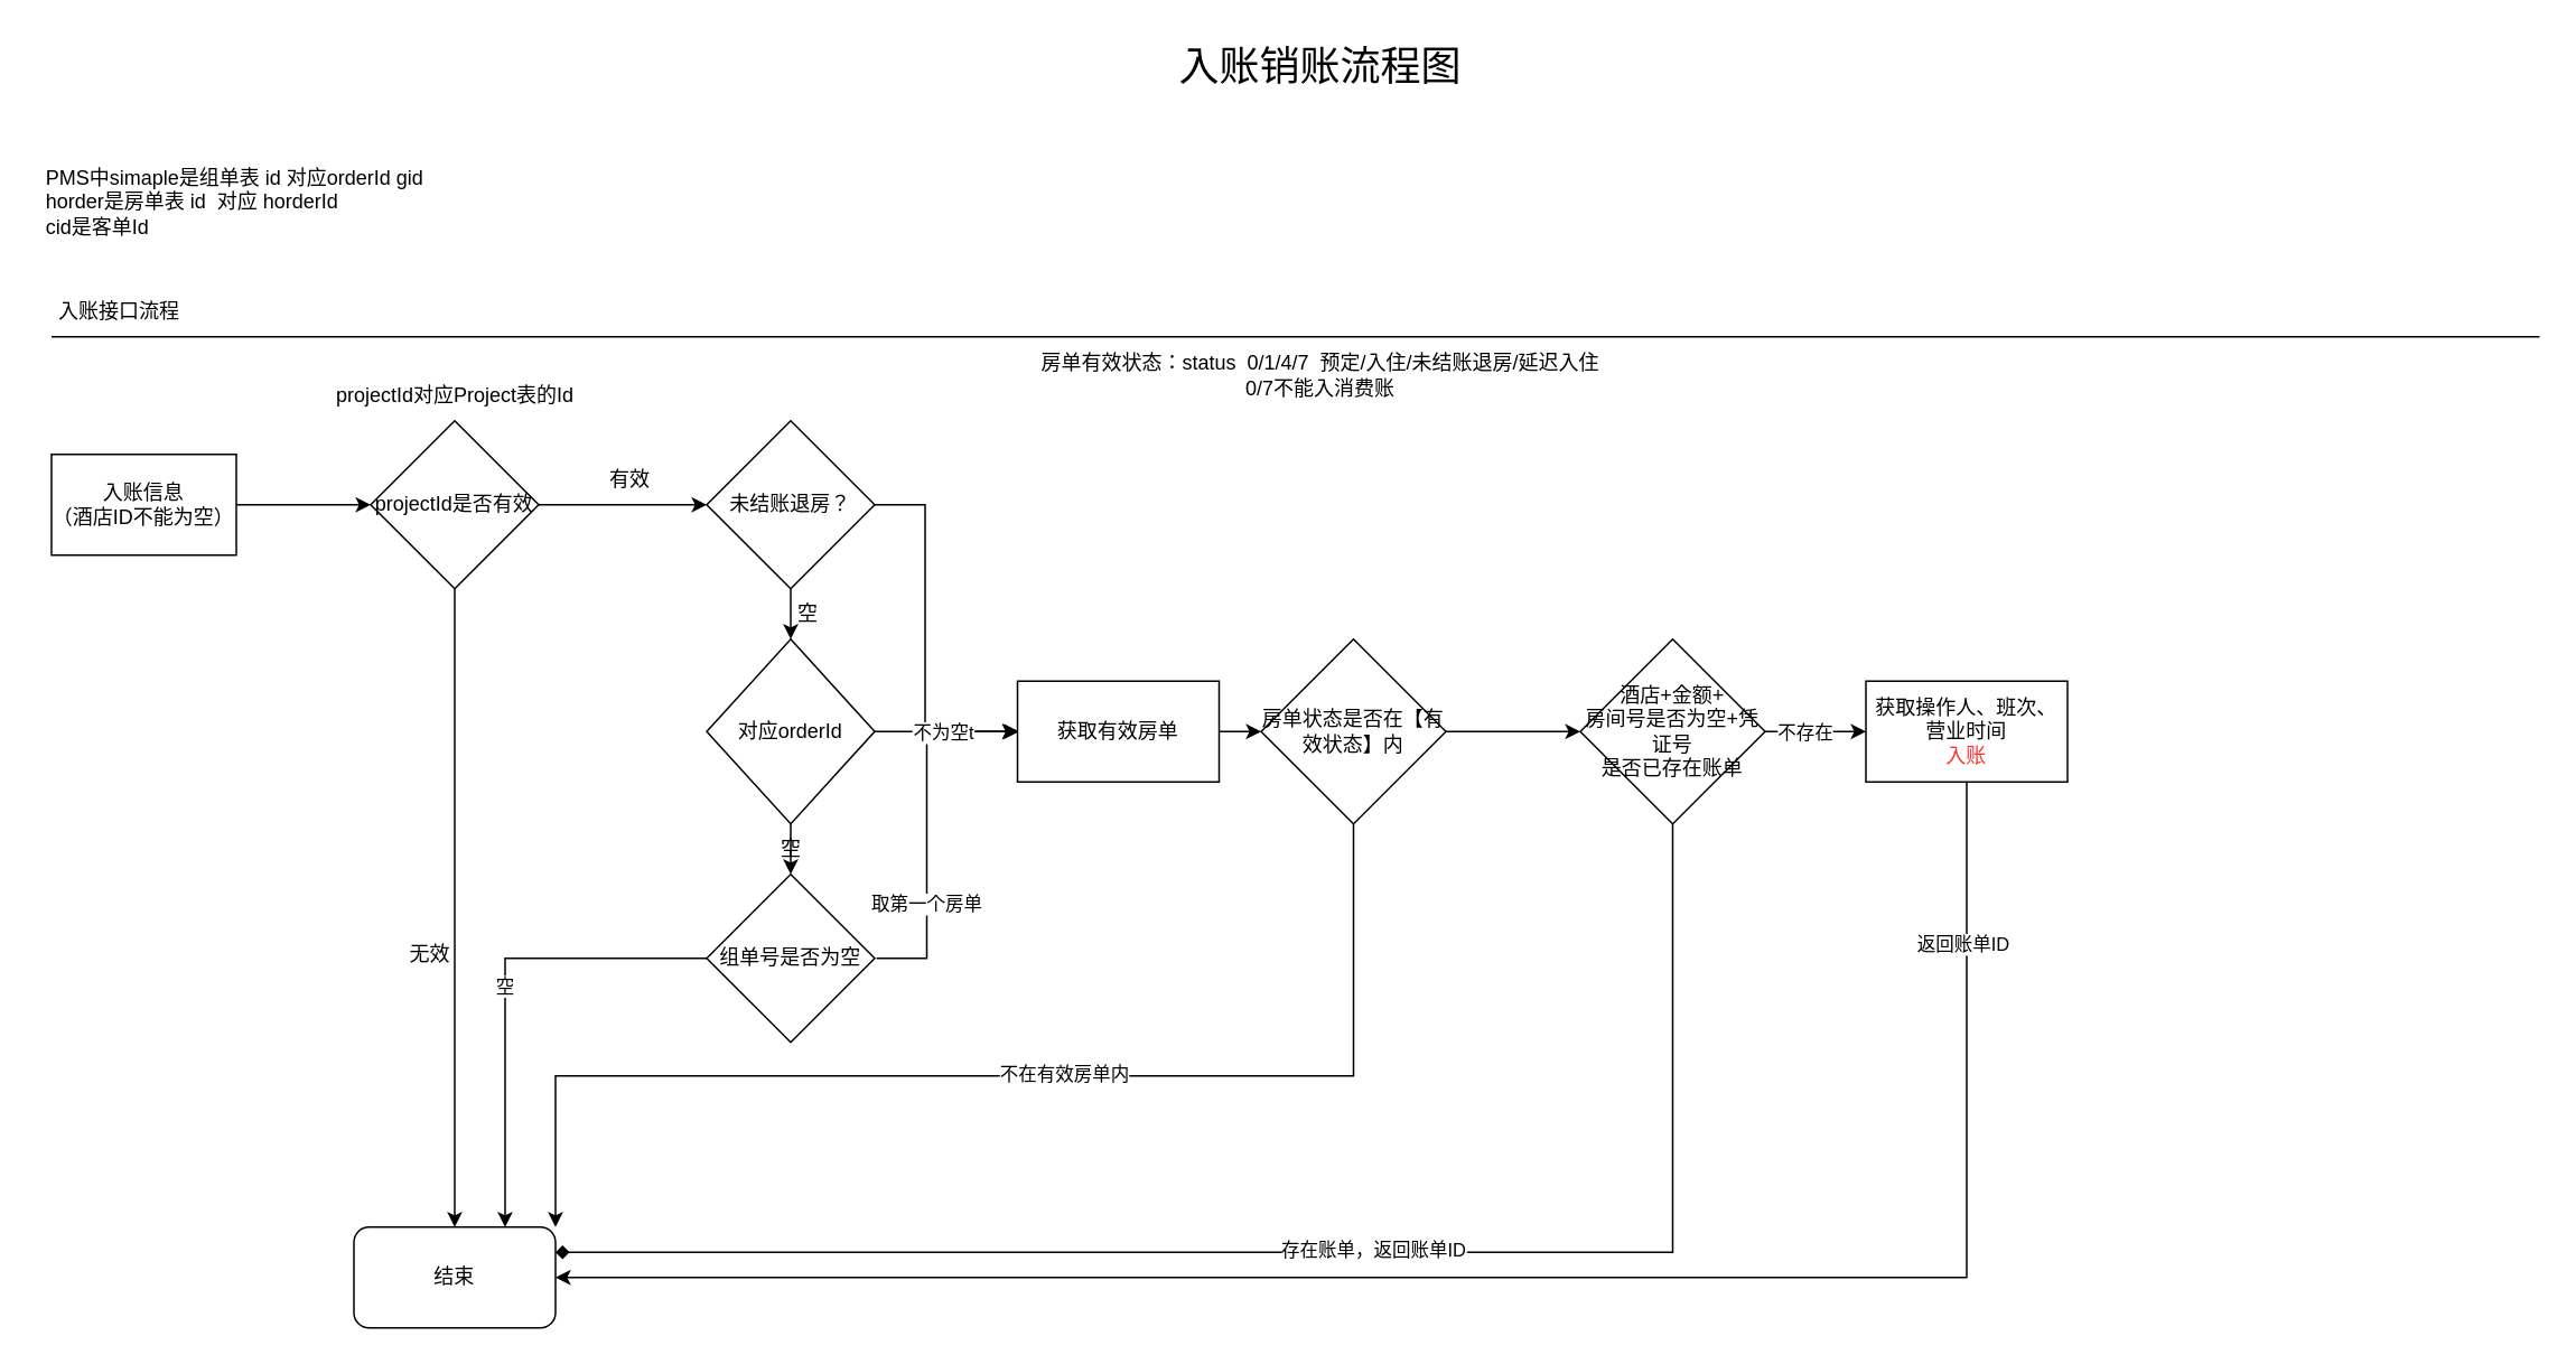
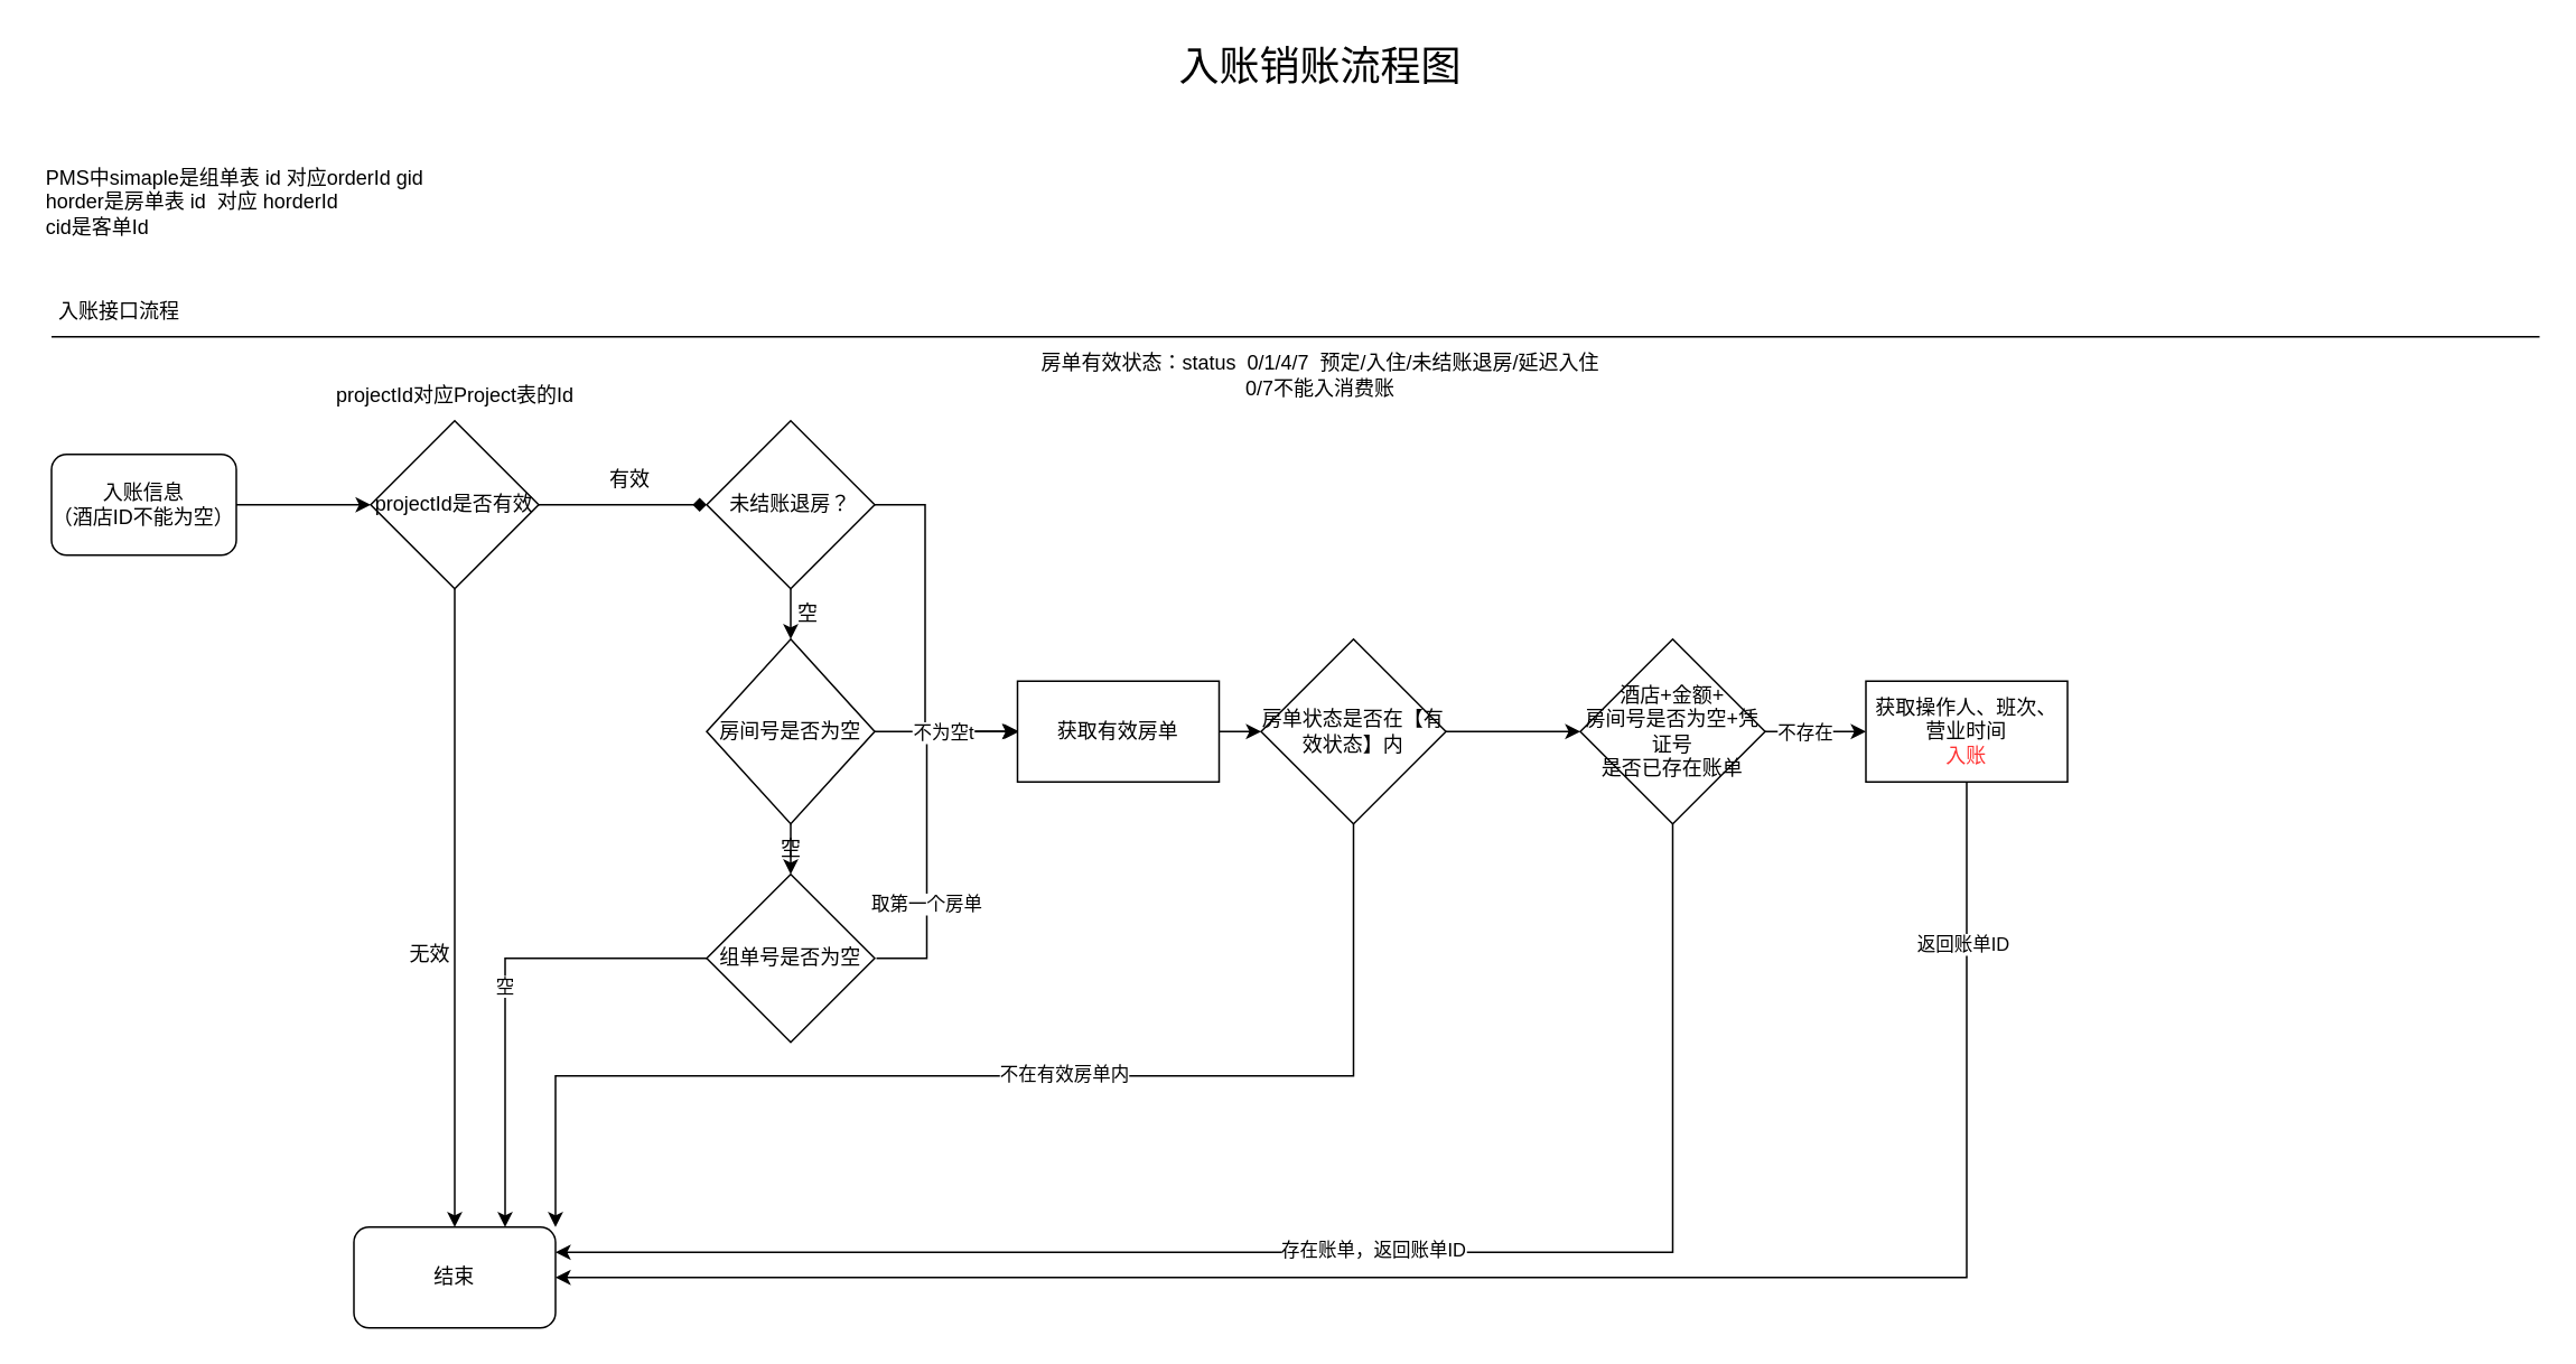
- <mxCell id="8" value="入账信息&lt;br&gt;（酒店ID不能为空）" style="whiteSpace=wrap;html=1;rounded=0;" parent="1" vertex="1"><mxGeometry x="30" y="270" width="110" height="60" as="geometry" /></mxCell>
+ <mxCell id="8" value="入账信息&lt;br&gt;（酒店ID不能为空）" style="rounded=1;whiteSpace=wrap;html=1;" parent="1" vertex="1"><mxGeometry x="30" y="270" width="110" height="60" as="geometry" /></mxCell>
- <mxCell id="5" style="edgeStyle=orthogonalEdgeStyle;rounded=0;orthogonalLoop=1;jettySize=auto;html=1;exitX=1;exitY=0.5;exitDx=0;exitDy=0;entryX=0;entryY=0.5;entryDx=0;entryDy=0;" parent="1" source="6" target="14" edge="1"><mxGeometry relative="1" as="geometry" /></mxCell>
+ <mxCell id="5" style="edgeStyle=orthogonalEdgeStyle;rounded=0;orthogonalLoop=1;jettySize=auto;html=1;exitX=1;exitY=0.5;exitDx=0;exitDy=0;entryX=0;entryY=0.5;entryDx=0;entryDy=0;endArrow=diamond;" parent="1" source="6" target="14" edge="1"><mxGeometry relative="1" as="geometry" /></mxCell>
- <mxCell id="18" value="对应orderId" style="rhombus;whiteSpace=wrap;html=1;" parent="1" vertex="1"><mxGeometry x="420" y="380" width="100" height="110" as="geometry" /></mxCell>
+ <mxCell id="18" value="房间号是否为空" style="rhombus;whiteSpace=wrap;html=1;" parent="1" vertex="1"><mxGeometry x="420" y="380" width="100" height="110" as="geometry" /></mxCell>
- <mxCell id="39" style="edgeStyle=orthogonalEdgeStyle;rounded=0;orthogonalLoop=1;jettySize=auto;html=1;exitX=0.5;exitY=1;exitDx=0;exitDy=0;entryX=1;entryY=0.25;entryDx=0;entryDy=0;endArrow=diamond;" parent="1" source="43" target="9" edge="1"><mxGeometry relative="1" as="geometry" /></mxCell>
+ <mxCell id="39" style="edgeStyle=orthogonalEdgeStyle;rounded=0;orthogonalLoop=1;jettySize=auto;html=1;exitX=0.5;exitY=1;exitDx=0;exitDy=0;entryX=1;entryY=0.25;entryDx=0;entryDy=0;" parent="1" source="43" target="9" edge="1"><mxGeometry relative="1" as="geometry" /></mxCell>
